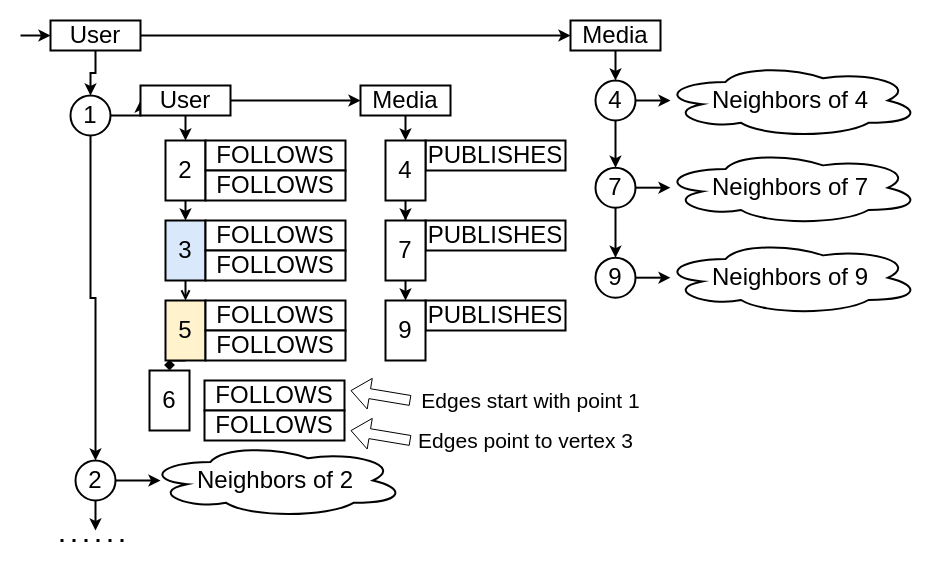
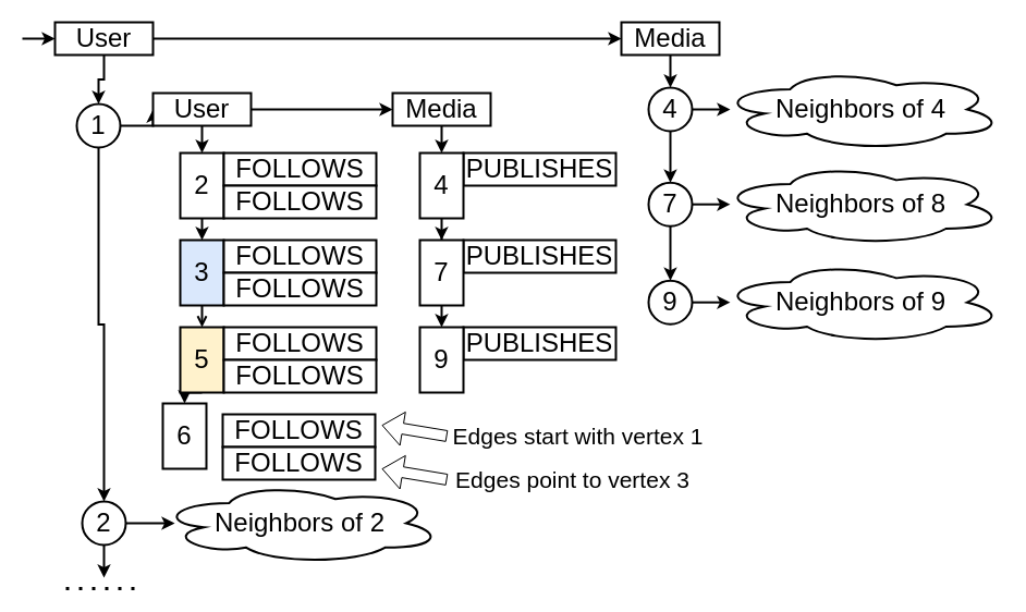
- <mxCell id="51" value="&lt;font style=&quot;font-size: 24px&quot;&gt;Neighbors of 7&lt;/font&gt;" style="ellipse;shape=cloud;whiteSpace=wrap;html=1;strokeWidth=2;" parent="1" vertex="1"><mxGeometry x="660" y="150" width="260" height="74.38" as="geometry" /></mxCell>
+ <mxCell id="51" value="&lt;font style=&quot;font-size: 24px&quot;&gt;Neighbors of 8&lt;/font&gt;" style="ellipse;shape=cloud;whiteSpace=wrap;html=1;strokeWidth=2;" parent="1" vertex="1"><mxGeometry x="660" y="150" width="260" height="74.38" as="geometry" /></mxCell>
- <mxCell id="22" style="edgeStyle=orthogonalEdgeStyle;rounded=0;orthogonalLoop=1;jettySize=auto;html=1;exitX=0.5;exitY=1;exitDx=0;exitDy=0;entryX=0.5;entryY=0;entryDx=0;entryDy=0;strokeWidth=2;endArrow=diamond;" parent="1" source="23" target="26" edge="1"><mxGeometry relative="1" as="geometry" /></mxCell>
+ <mxCell id="22" style="edgeStyle=orthogonalEdgeStyle;rounded=0;orthogonalLoop=1;jettySize=auto;html=1;exitX=0.5;exitY=1;exitDx=0;exitDy=0;entryX=0.5;entryY=0;entryDx=0;entryDy=0;strokeWidth=2;" parent="1" source="23" target="26" edge="1"><mxGeometry relative="1" as="geometry" /></mxCell>
- <mxCell id="57" value="&lt;font style=&quot;font-size: 21px&quot;&gt;Edges start with point 1&lt;/font&gt;" style="text;html=1;align=center;verticalAlign=middle;resizable=0;points=[];autosize=1;" vertex="1" parent="1"><mxGeometry x="405" y="390" width="250" height="20" as="geometry" /></mxCell>
+ <mxCell id="57" value="&lt;font style=&quot;font-size: 21px&quot;&gt;Edges start with vertex 1&lt;/font&gt;" style="text;html=1;align=center;verticalAlign=middle;resizable=0;points=[];autosize=1;" vertex="1" parent="1"><mxGeometry x="405" y="390" width="250" height="20" as="geometry" /></mxCell>
